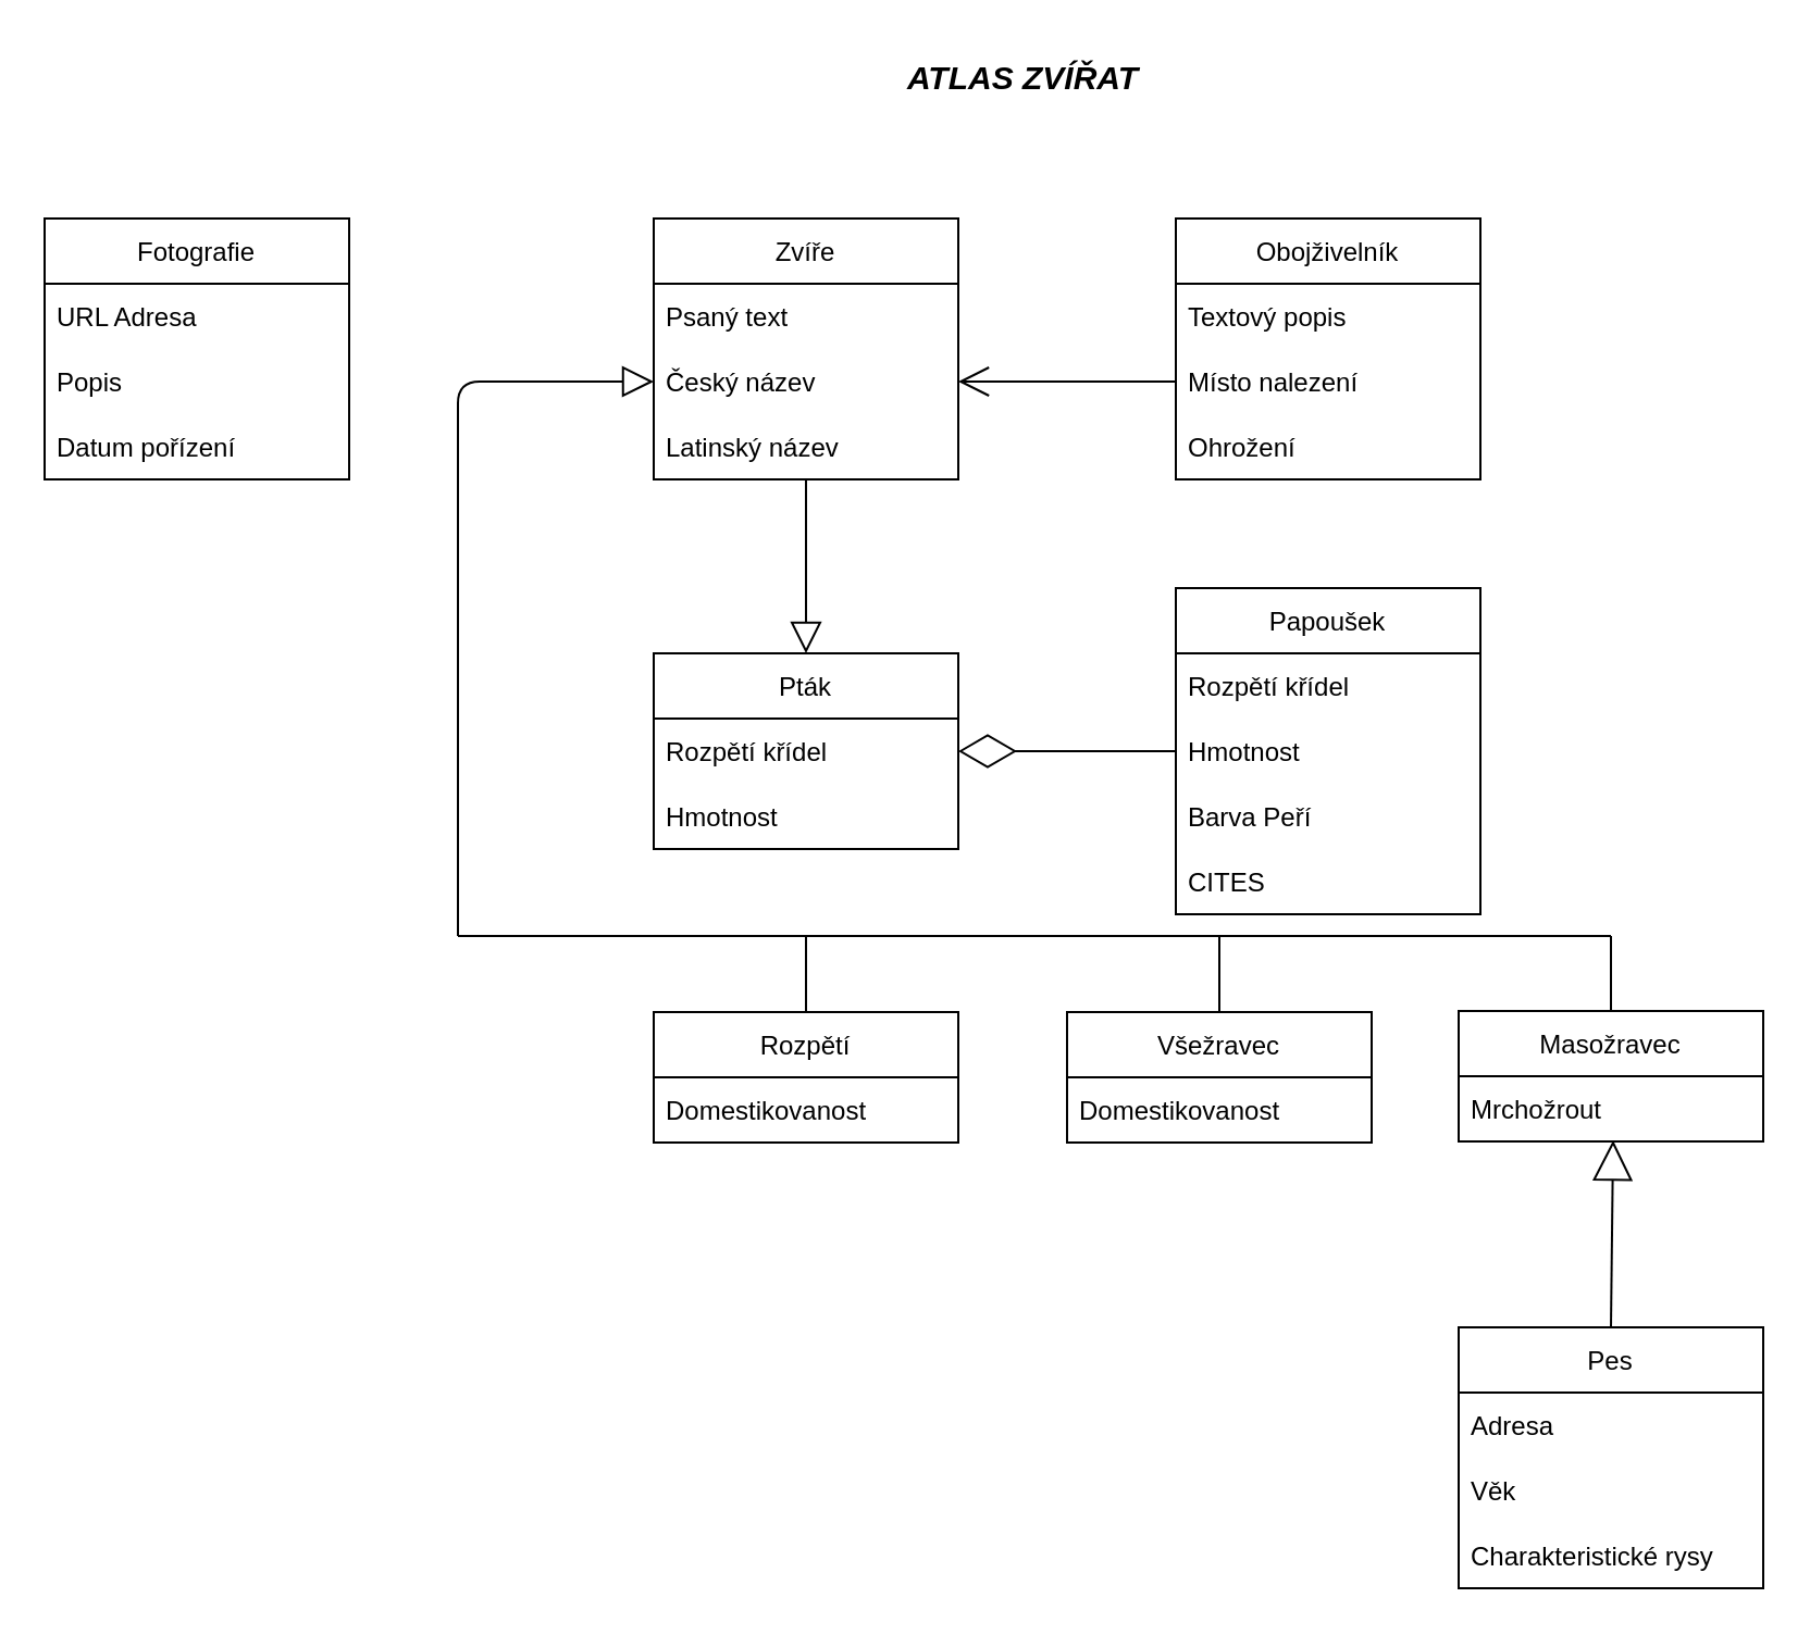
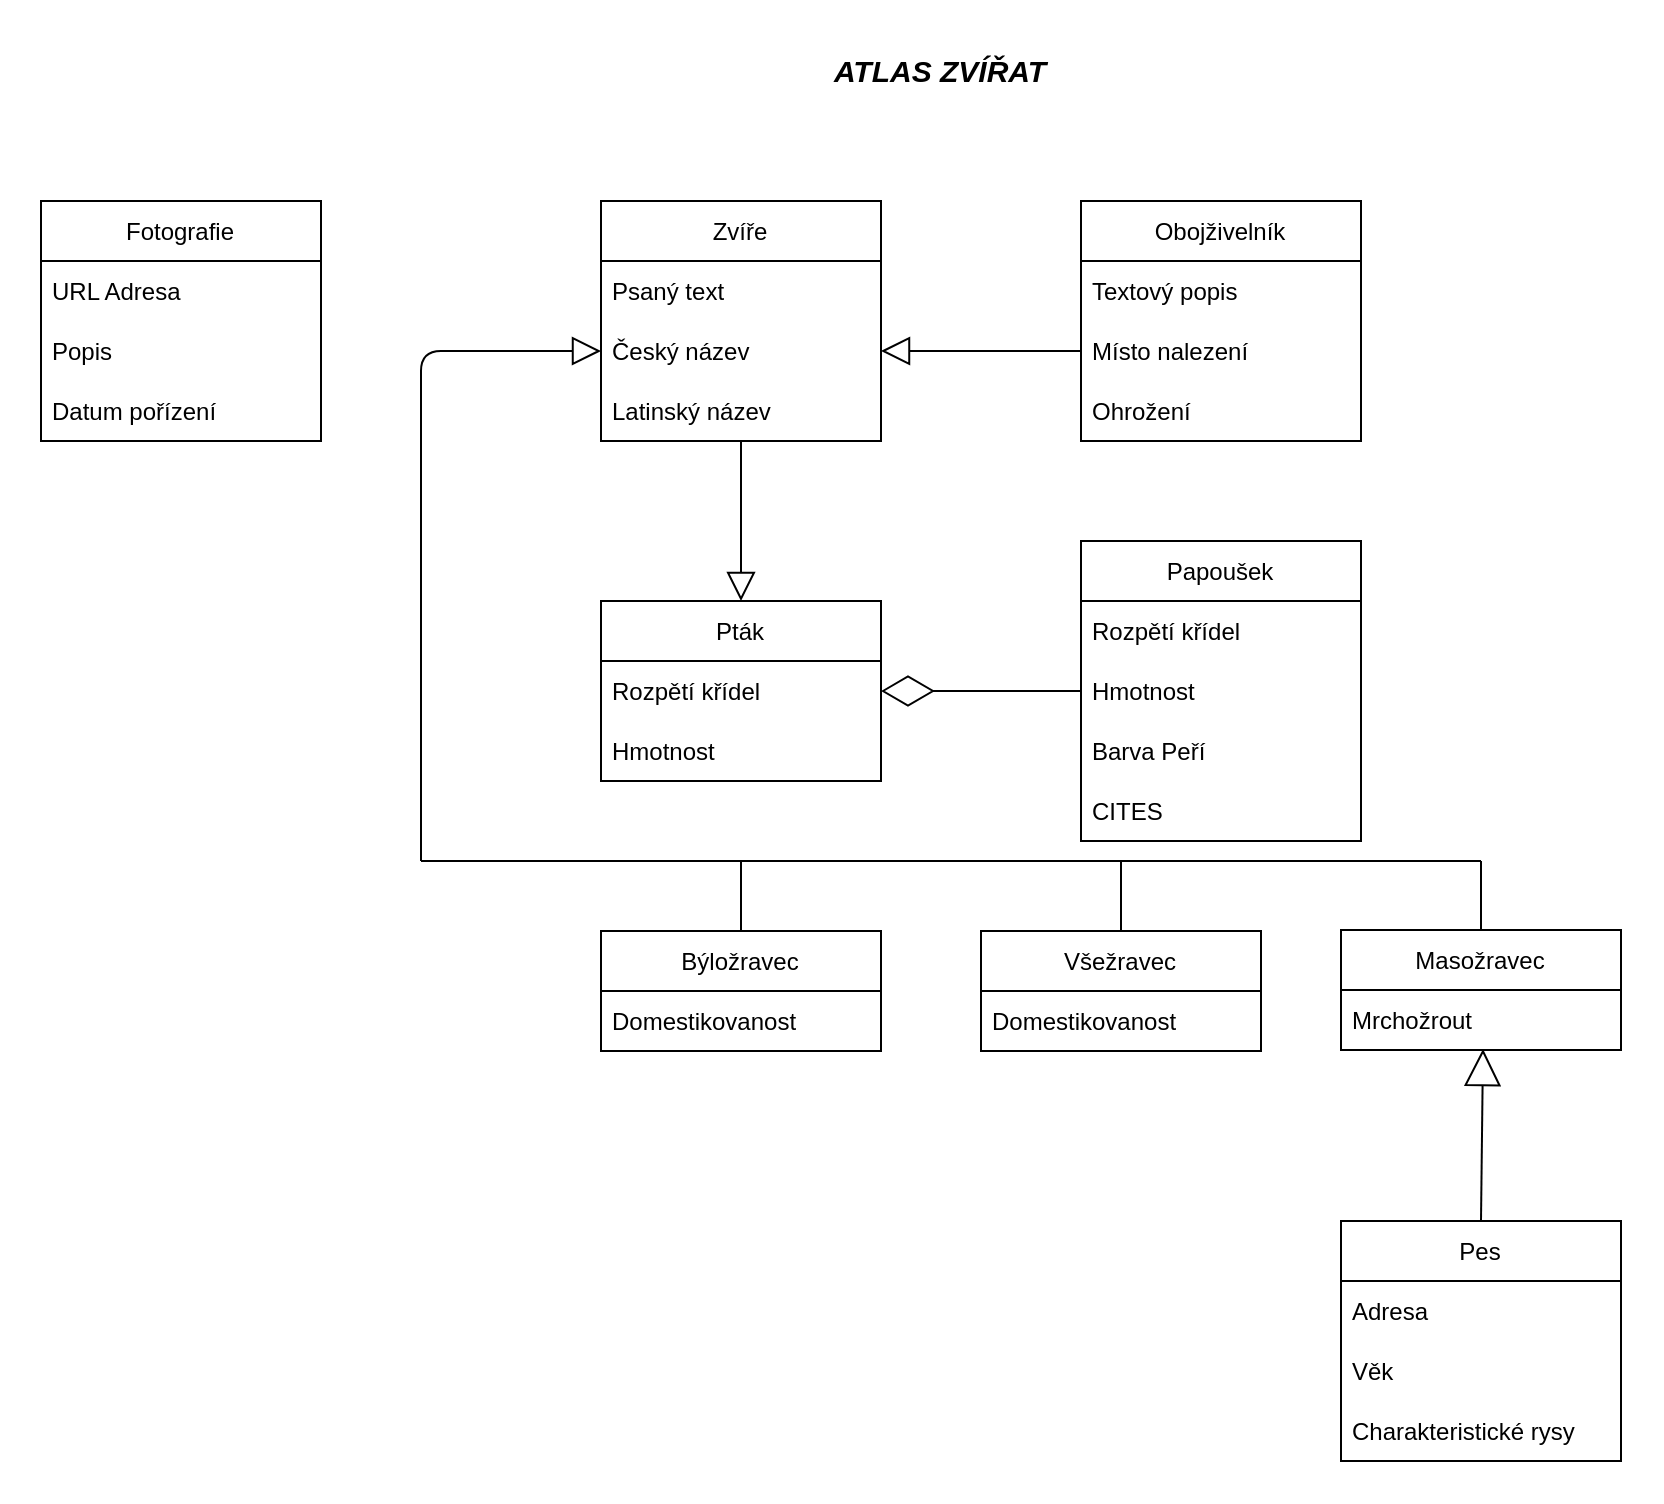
- <mxCell id="32" value="" style="endArrow=open;endFill=0;endSize=12;html=1;entryX=1;entryY=0.5;entryDx=0;entryDy=0;exitX=0;exitY=0.5;exitDx=0;exitDy=0;" edge="1" parent="1" source="8" target="38"><mxGeometry width="160" relative="1" as="geometry"><mxPoint x="480" y="130" as="sourcePoint" /><mxPoint x="750" y="474.5" as="targetPoint" /></mxGeometry></mxCell>
+ <mxCell id="32" value="" style="endArrow=block;endFill=0;endSize=12;html=1;entryX=1;entryY=0.5;entryDx=0;entryDy=0;exitX=0;exitY=0.5;exitDx=0;exitDy=0;" edge="1" parent="1" source="8" target="38"><mxGeometry width="160" relative="1" as="geometry"><mxPoint x="480" y="130" as="sourcePoint" /><mxPoint x="750" y="474.5" as="targetPoint" /></mxGeometry></mxCell>
- <mxCell id="18" value="Rozpětí" style="swimlane;fontStyle=0;childLayout=stackLayout;horizontal=1;startSize=30;horizontalStack=0;resizeParent=1;resizeParentMax=0;resizeLast=0;collapsible=1;marginBottom=0;" vertex="1" parent="1"><mxGeometry x="300" y="465" width="140" height="60" as="geometry" /></mxCell>
+ <mxCell id="18" value="Býložravec" style="swimlane;fontStyle=0;childLayout=stackLayout;horizontal=1;startSize=30;horizontalStack=0;resizeParent=1;resizeParentMax=0;resizeLast=0;collapsible=1;marginBottom=0;" vertex="1" parent="1"><mxGeometry x="300" y="465" width="140" height="60" as="geometry" /></mxCell>
